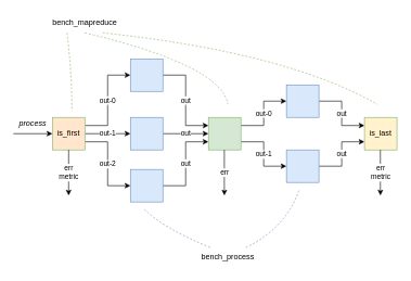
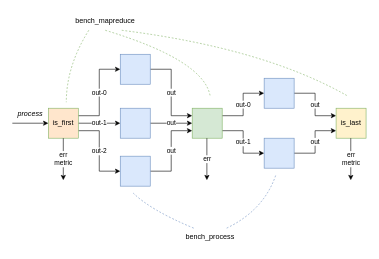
- <mxCell id="21" value="bench_mapreduce" style="text;html=1;strokeColor=none;fillColor=none;align=center;verticalAlign=middle;whiteSpace=wrap;rounded=0;" vertex="1" parent="1"><mxGeometry x="75" y="20" width="110" height="30" as="geometry" /></mxCell>
+ <mxCell id="21" value="bench_mapreduce" style="text;html=1;strokeColor=none;fillColor=none;align=center;verticalAlign=middle;whiteSpace=wrap;rounded=0;" vertex="1" parent="1"><mxGeometry x="120" width="110" height="30" as="geometry" y="20" /></mxCell>
